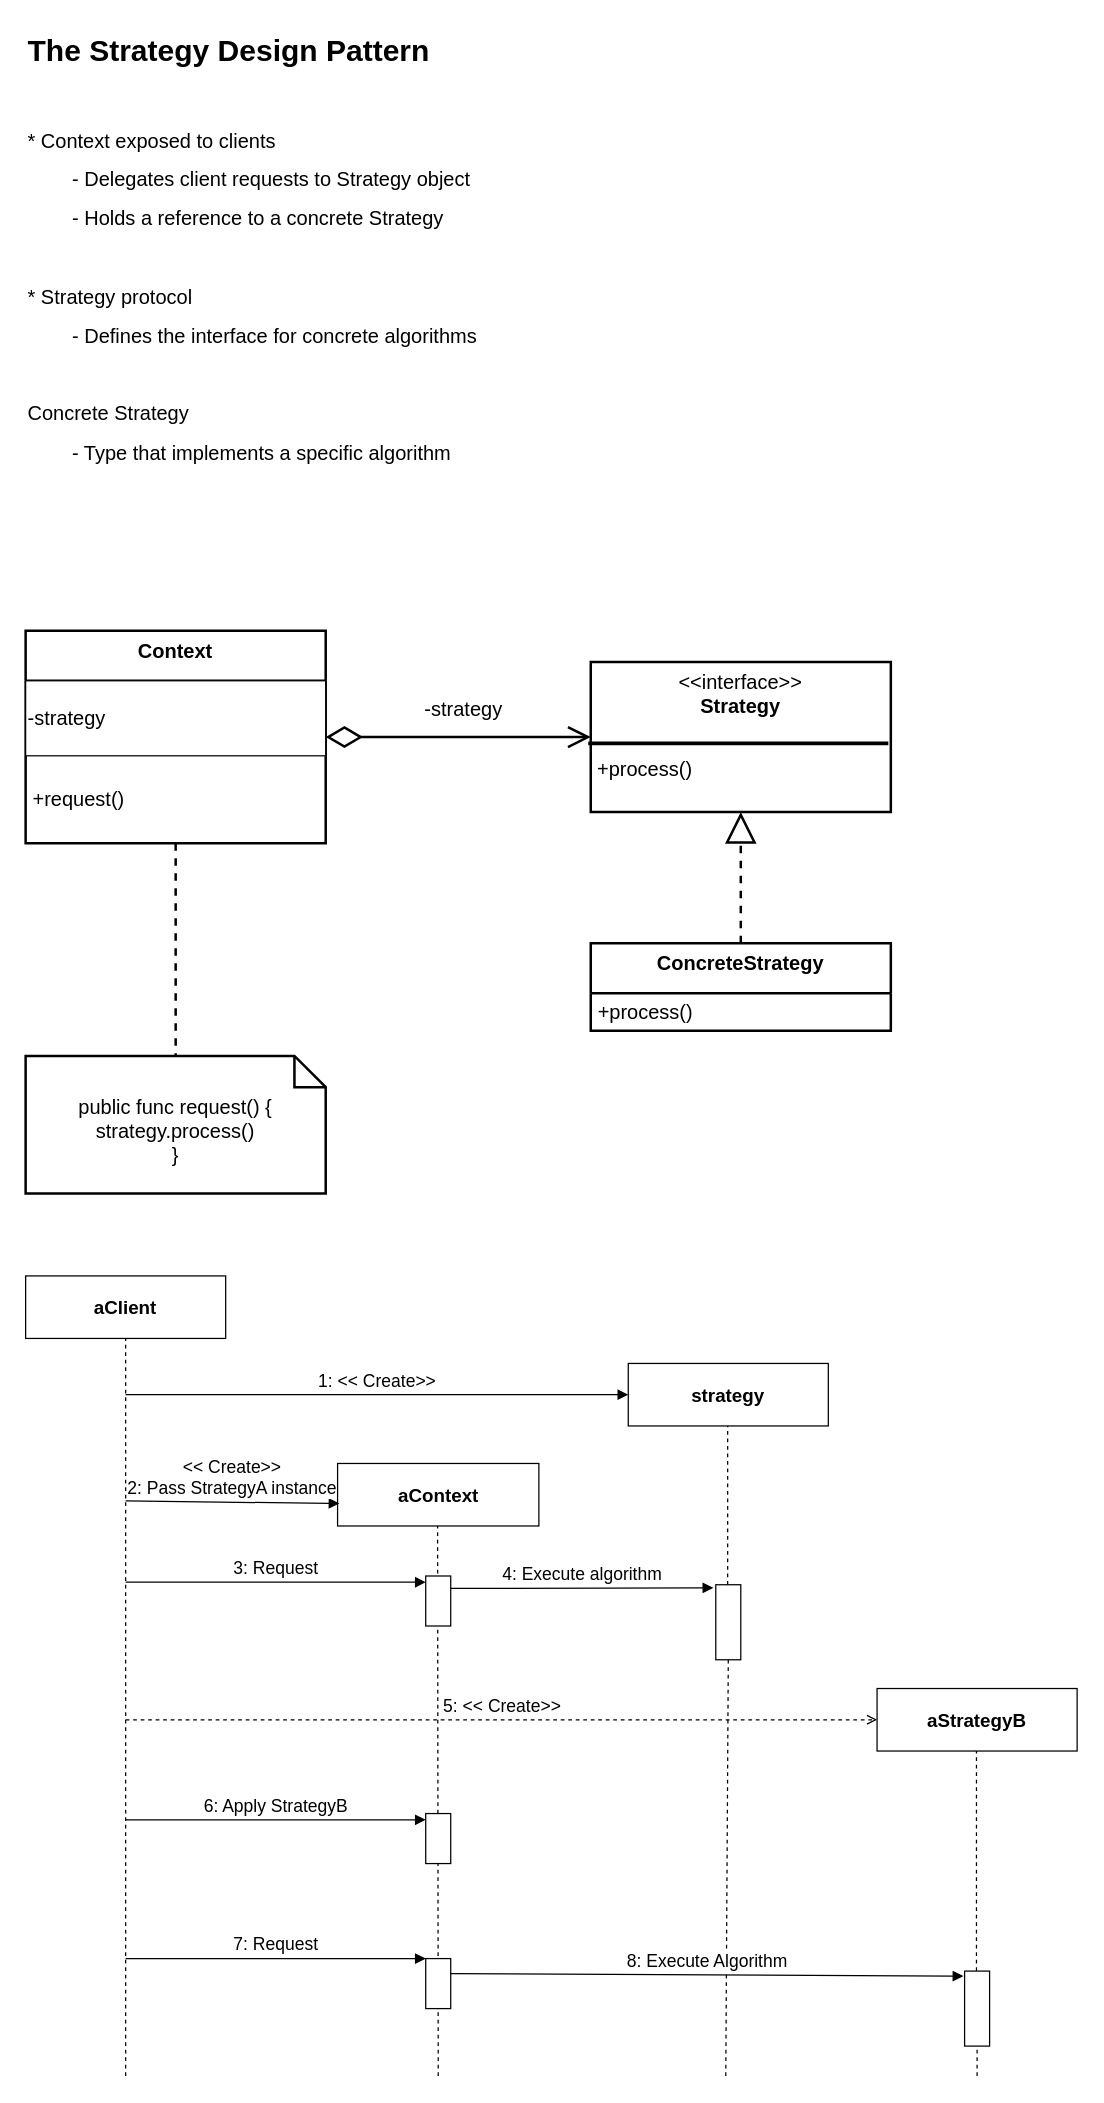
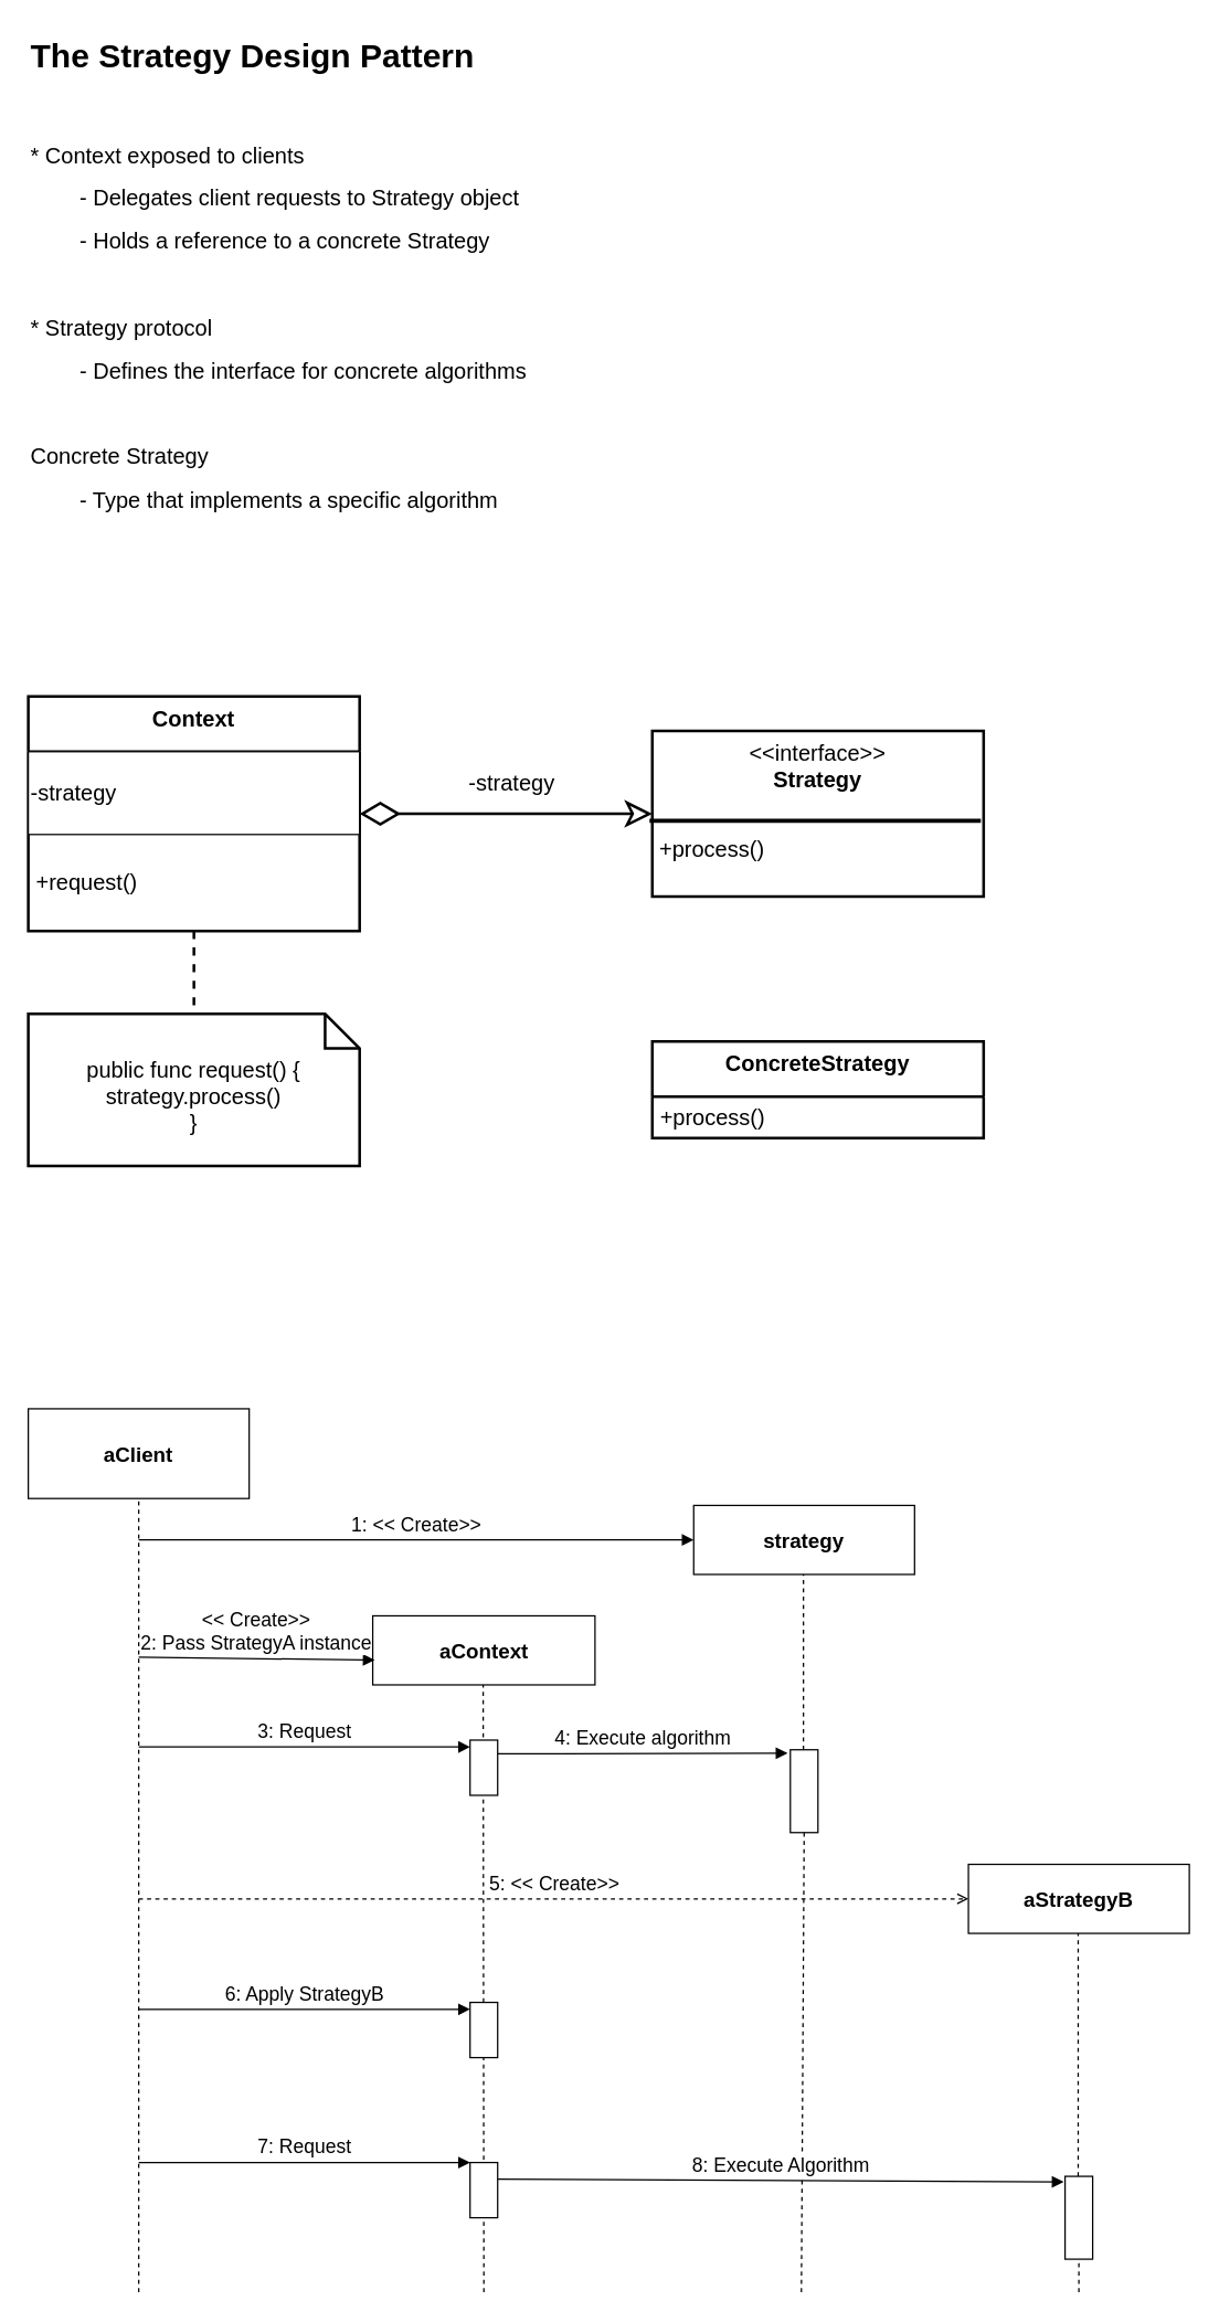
- <mxCell id="7" style="edgeStyle=orthogonalEdgeStyle;rounded=0;orthogonalLoop=1;jettySize=auto;html=1;fontSize=16;strokeWidth=2;endArrow=open;endFill=0;startArrow=diamondThin;startFill=0;endSize=14;startSize=24;jumpSize=6;sourcePerimeterSpacing=0;" edge="1" parent="1" source="8" target="3"><mxGeometry relative="1" as="geometry" /></mxCell>
+ <mxCell id="7" style="edgeStyle=orthogonalEdgeStyle;rounded=0;orthogonalLoop=1;jettySize=auto;html=1;fontSize=16;strokeWidth=2;endArrow=classic;endFill=0;startArrow=diamondThin;startFill=0;endSize=14;startSize=24;jumpSize=6;sourcePerimeterSpacing=0;" edge="1" parent="1" source="8" target="3"><mxGeometry relative="1" as="geometry" /></mxCell>
- <mxCell id="11" style="edgeStyle=orthogonalEdgeStyle;rounded=0;orthogonalLoop=1;jettySize=auto;html=1;exitX=0.5;exitY=0;exitDx=0;exitDy=0;fontSize=16;strokeWidth=2;dashed=1;endArrow=block;endFill=0;endSize=20;entryX=0.5;entryY=1;entryDx=0;entryDy=0;" edge="1" parent="1" source="4" target="3"><mxGeometry relative="1" as="geometry"><mxPoint x="590" y="654" as="targetPoint" /></mxGeometry></mxCell>
- <mxCell id="2" value="public func request() {&lt;div&gt;strategy.process()&lt;/div&gt;&lt;div&gt;}&lt;/div&gt;" style="shape=note2;boundedLbl=1;whiteSpace=wrap;html=1;size=25;verticalAlign=top;align=center;fontSize=16;strokeWidth=2;" vertex="1" parent="1"><mxGeometry x="20" y="844" width="240" height="110" as="geometry" /></mxCell>
+ <mxCell id="2" value="public func request() {&lt;div&gt;strategy.process()&lt;/div&gt;&lt;div&gt;}&lt;/div&gt;" style="shape=note2;boundedLbl=1;whiteSpace=wrap;html=1;size=25;verticalAlign=top;align=center;fontSize=16;strokeWidth=2;" vertex="1" parent="1"><mxGeometry x="20" y="734" width="240" height="110" as="geometry" /></mxCell>
- <mxCell id="16" value="aClient" style="html=1;whiteSpace=wrap;fontStyle=1;fontSize=15;" vertex="1" parent="1"><mxGeometry x="20" y="1020" width="160" height="50" as="geometry" /></mxCell>
+ <mxCell id="16" value="aClient" style="html=1;whiteSpace=wrap;fontStyle=1;fontSize=15;" vertex="1" parent="1"><mxGeometry x="20" y="1020" width="160" height="65" as="geometry" /></mxCell>
